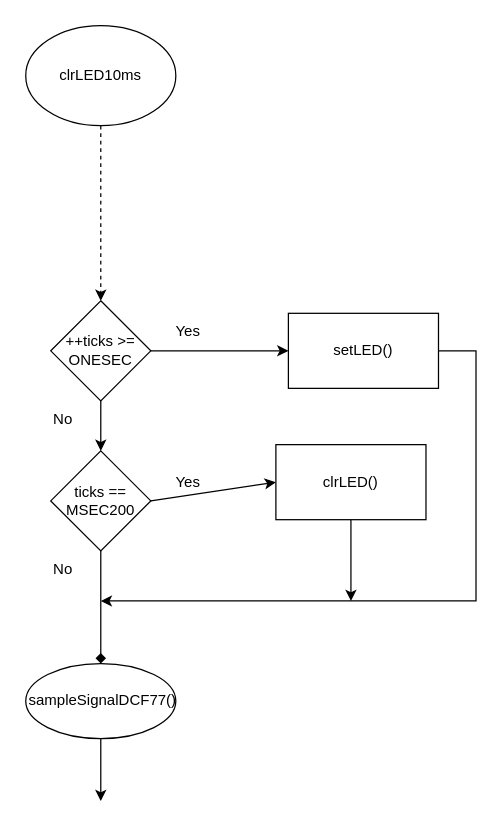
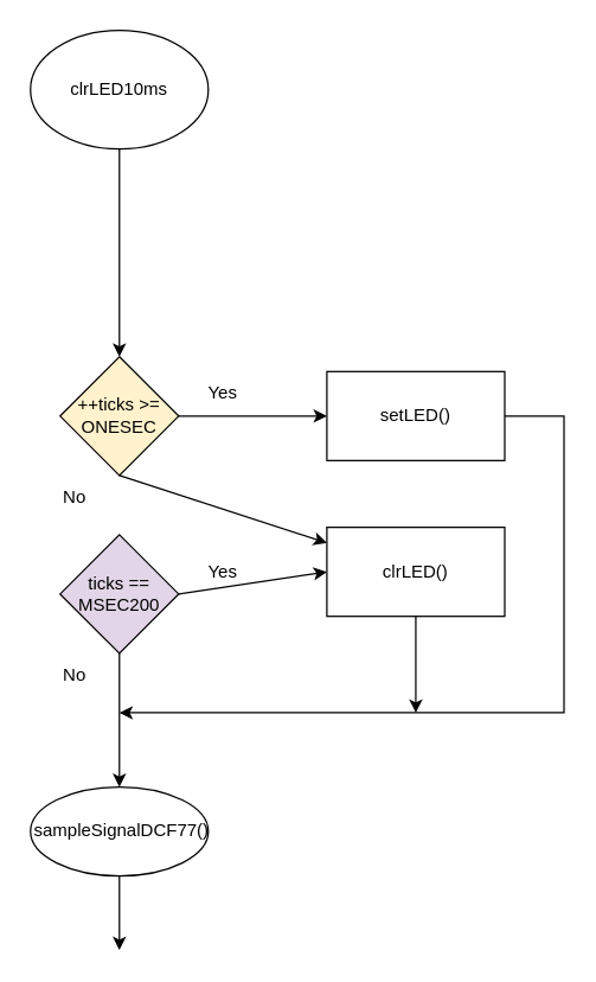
- <mxCell id="4" value="" style="endArrow=classic;html=1;rounded=0;exitX=0.5;exitY=1;exitDx=0;exitDy=0;dashed=1;" parent="1" source="2" target="3" edge="1"><mxGeometry width="50" height="50" relative="1" as="geometry"><mxPoint x="330" y="180" as="sourcePoint" /><mxPoint x="80" y="140" as="targetPoint" /><Array as="points"><mxPoint x="80" y="130" /></Array></mxGeometry></mxCell>
+ <mxCell id="4" value="" style="endArrow=classic;html=1;rounded=0;exitX=0.5;exitY=1;exitDx=0;exitDy=0;" parent="1" source="2" target="3" edge="1"><mxGeometry width="50" height="50" relative="1" as="geometry"><mxPoint x="330" y="180" as="sourcePoint" /><mxPoint x="80" y="140" as="targetPoint" /><Array as="points"><mxPoint x="80" y="130" /></Array></mxGeometry></mxCell>
- <mxCell id="3" value="++ticks &amp;gt;=&lt;div&gt;ONESEC&lt;/div&gt;" style="rhombus;whiteSpace=wrap;html=1;" parent="1" vertex="1"><mxGeometry x="40" y="240" width="80" height="80" as="geometry" /></mxCell>
+ <mxCell id="3" value="++ticks &amp;gt;=&lt;div&gt;ONESEC&lt;/div&gt;" style="rhombus;whiteSpace=wrap;html=1;fillColor=#fff2cc;" parent="1" vertex="1"><mxGeometry x="40" y="240" width="80" height="80" as="geometry" /></mxCell>
- <mxCell id="6" value="setLED()" style="rounded=0;whiteSpace=wrap;html=1;" parent="1" vertex="1"><mxGeometry x="230" y="250" width="120" height="60" as="geometry" /></mxCell>
+ <mxCell id="6" value="setLED()" style="rounded=0;whiteSpace=wrap;html=1;" parent="1" vertex="1"><mxGeometry x="220" y="250" width="120" height="60" as="geometry" /></mxCell>
- <mxCell id="9" value="" style="endArrow=classic;html=1;rounded=0;exitX=0.5;exitY=1;exitDx=0;exitDy=0;" parent="1" source="3" target="12" edge="1"><mxGeometry width="50" height="50" relative="1" as="geometry"><mxPoint x="330" y="370" as="sourcePoint" /><mxPoint x="80" y="360" as="targetPoint" /></mxGeometry></mxCell>
+ <mxCell id="9" value="" style="endArrow=classic;html=1;rounded=0;exitX=0.5;exitY=1;exitDx=0;exitDy=0;" parent="1" source="3" target="11" edge="1"><mxGeometry width="50" height="50" relative="1" as="geometry"><mxPoint x="330" y="370" as="sourcePoint" /><mxPoint x="80" y="360" as="targetPoint" /></mxGeometry></mxCell>
- <mxCell id="12" value="ticks ==&lt;div&gt;MSEC200&lt;/div&gt;" style="rhombus;whiteSpace=wrap;html=1;" parent="1" vertex="1"><mxGeometry x="40" y="360" width="80" height="80" as="geometry" /></mxCell>
+ <mxCell id="12" value="ticks ==&lt;div&gt;MSEC200&lt;/div&gt;" style="rhombus;whiteSpace=wrap;html=1;fillColor=#e1d5e7;" parent="1" vertex="1"><mxGeometry x="40" y="360" width="80" height="80" as="geometry" /></mxCell>
- <mxCell id="14" value="" style="endArrow=diamond;html=1;rounded=0;exitX=0.5;exitY=1;exitDx=0;exitDy=0;entryX=0.5;entryY=0;entryDx=0;entryDy=0;" parent="1" source="12" target="18" edge="1"><mxGeometry width="50" height="50" relative="1" as="geometry"><mxPoint x="330" y="580" as="sourcePoint" /><mxPoint x="80" y="520" as="targetPoint" /></mxGeometry></mxCell>
+ <mxCell id="14" value="" style="endArrow=classic;html=1;rounded=0;exitX=0.5;exitY=1;exitDx=0;exitDy=0;entryX=0.5;entryY=0;entryDx=0;entryDy=0;" parent="1" source="12" target="18" edge="1"><mxGeometry width="50" height="50" relative="1" as="geometry"><mxPoint x="330" y="580" as="sourcePoint" /><mxPoint x="80" y="520" as="targetPoint" /></mxGeometry></mxCell>
